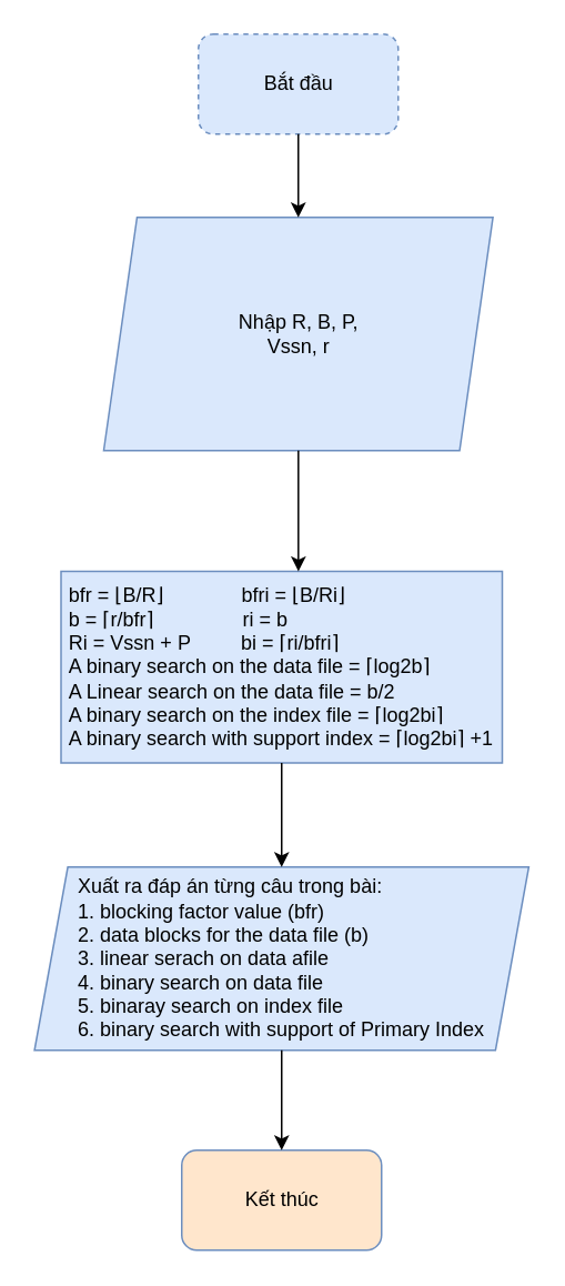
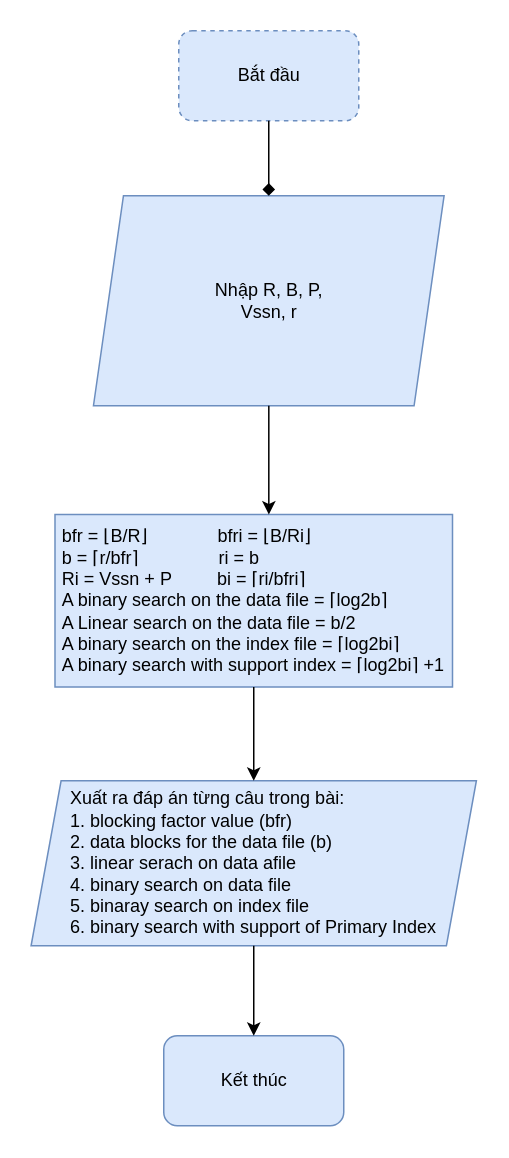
- <mxCell id="5" value="" style="endArrow=classic;html=1;rounded=0;" edge="1" parent="1" source="2" target="3"><mxGeometry width="50" height="50" relative="1" as="geometry"><mxPoint x="146" y="300" as="sourcePoint" /><mxPoint x="196" y="250" as="targetPoint" /></mxGeometry></mxCell>
+ <mxCell id="5" value="" style="endArrow=diamond;html=1;rounded=0;" edge="1" parent="1" source="2" target="3"><mxGeometry width="50" height="50" relative="1" as="geometry"><mxPoint x="146" y="300" as="sourcePoint" /><mxPoint x="196" y="250" as="targetPoint" /></mxGeometry></mxCell>
- <mxCell id="9" value="Kết thúc" style="rounded=1;whiteSpace=wrap;html=1;fillColor=#ffe6cc;strokeColor=#6c8ebf;" vertex="1" parent="1"><mxGeometry x="108.5" y="690" width="120" height="60" as="geometry" /></mxCell>
+ <mxCell id="9" value="Kết thúc" style="rounded=1;whiteSpace=wrap;html=1;fillColor=#dae8fc;strokeColor=#6c8ebf;" vertex="1" parent="1"><mxGeometry x="108.5" y="690" width="120" height="60" as="geometry" /></mxCell>
